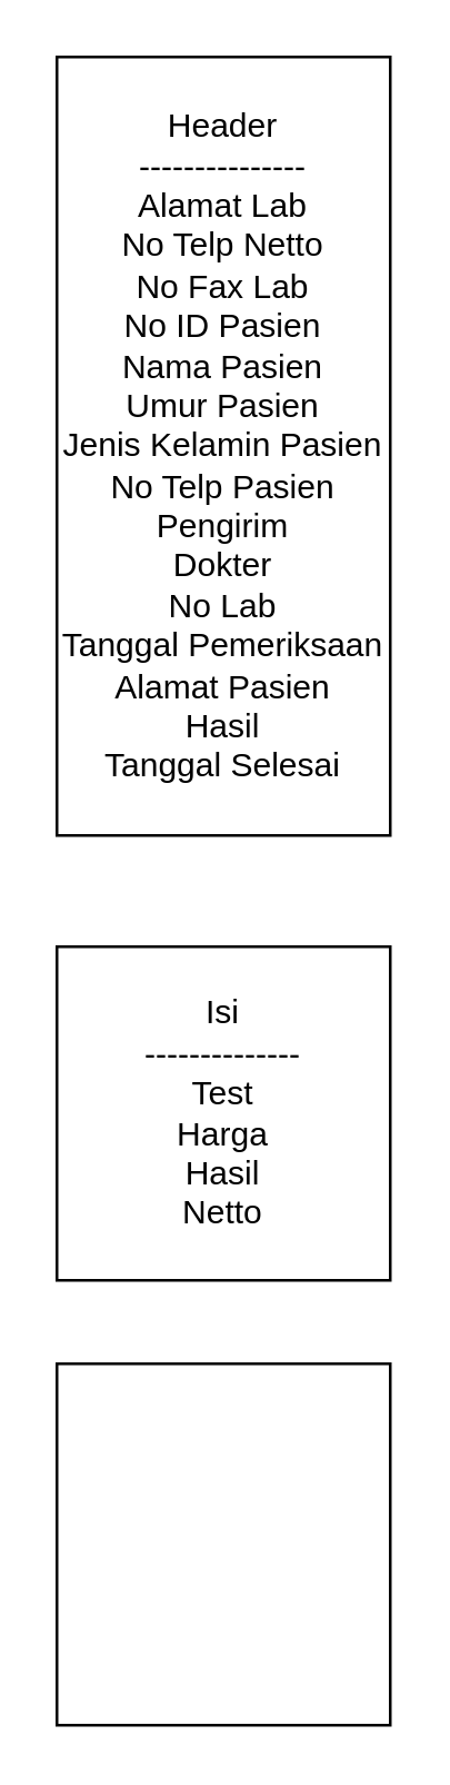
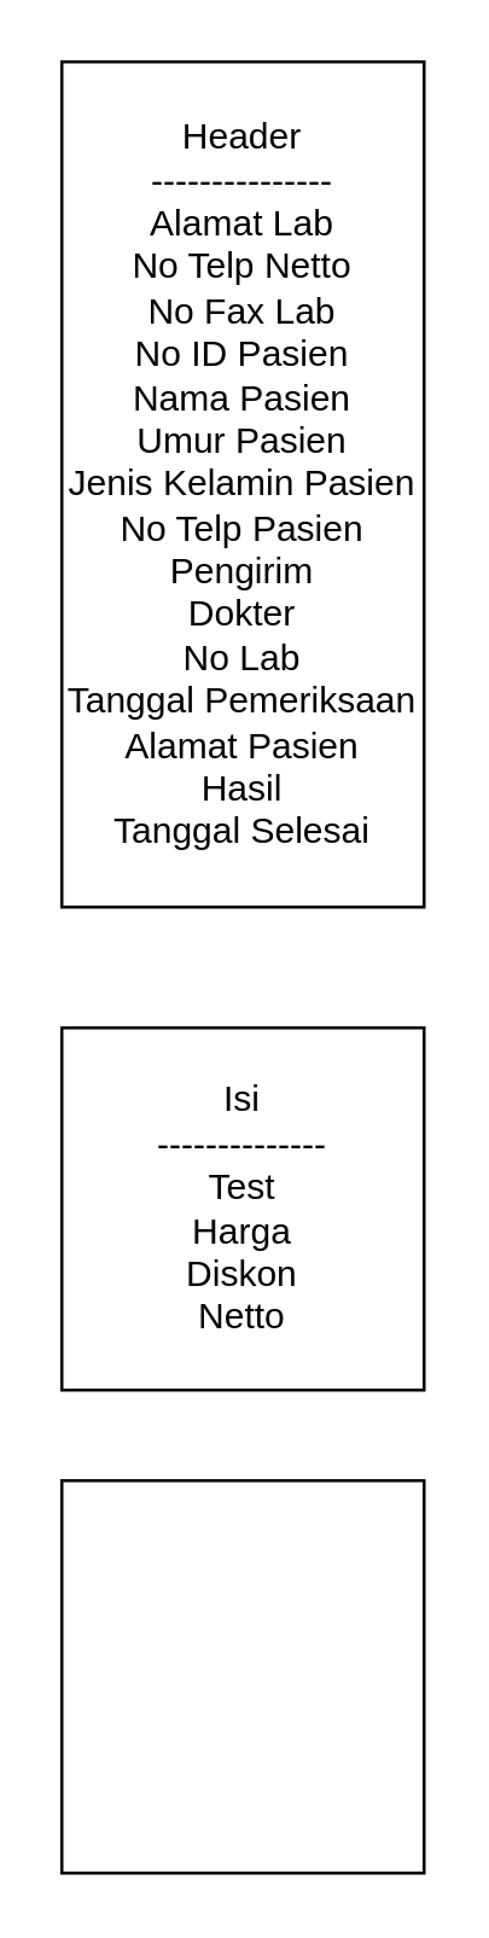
- <mxCell id="3" value="Isi&lt;br&gt;--------------&lt;br&gt;Test&lt;br&gt;Harga&lt;br&gt;Hasil&lt;br&gt;Netto" style="rounded=0;whiteSpace=wrap;html=1;" vertex="1" parent="1"><mxGeometry x="20" y="340" width="120" height="120" as="geometry" /></mxCell>
+ <mxCell id="3" value="Isi&lt;br&gt;--------------&lt;br&gt;Test&lt;br&gt;Harga&lt;br&gt;Diskon&lt;br&gt;Netto" style="rounded=0;whiteSpace=wrap;html=1;" vertex="1" parent="1"><mxGeometry x="20" y="340" width="120" height="120" as="geometry" /></mxCell>
